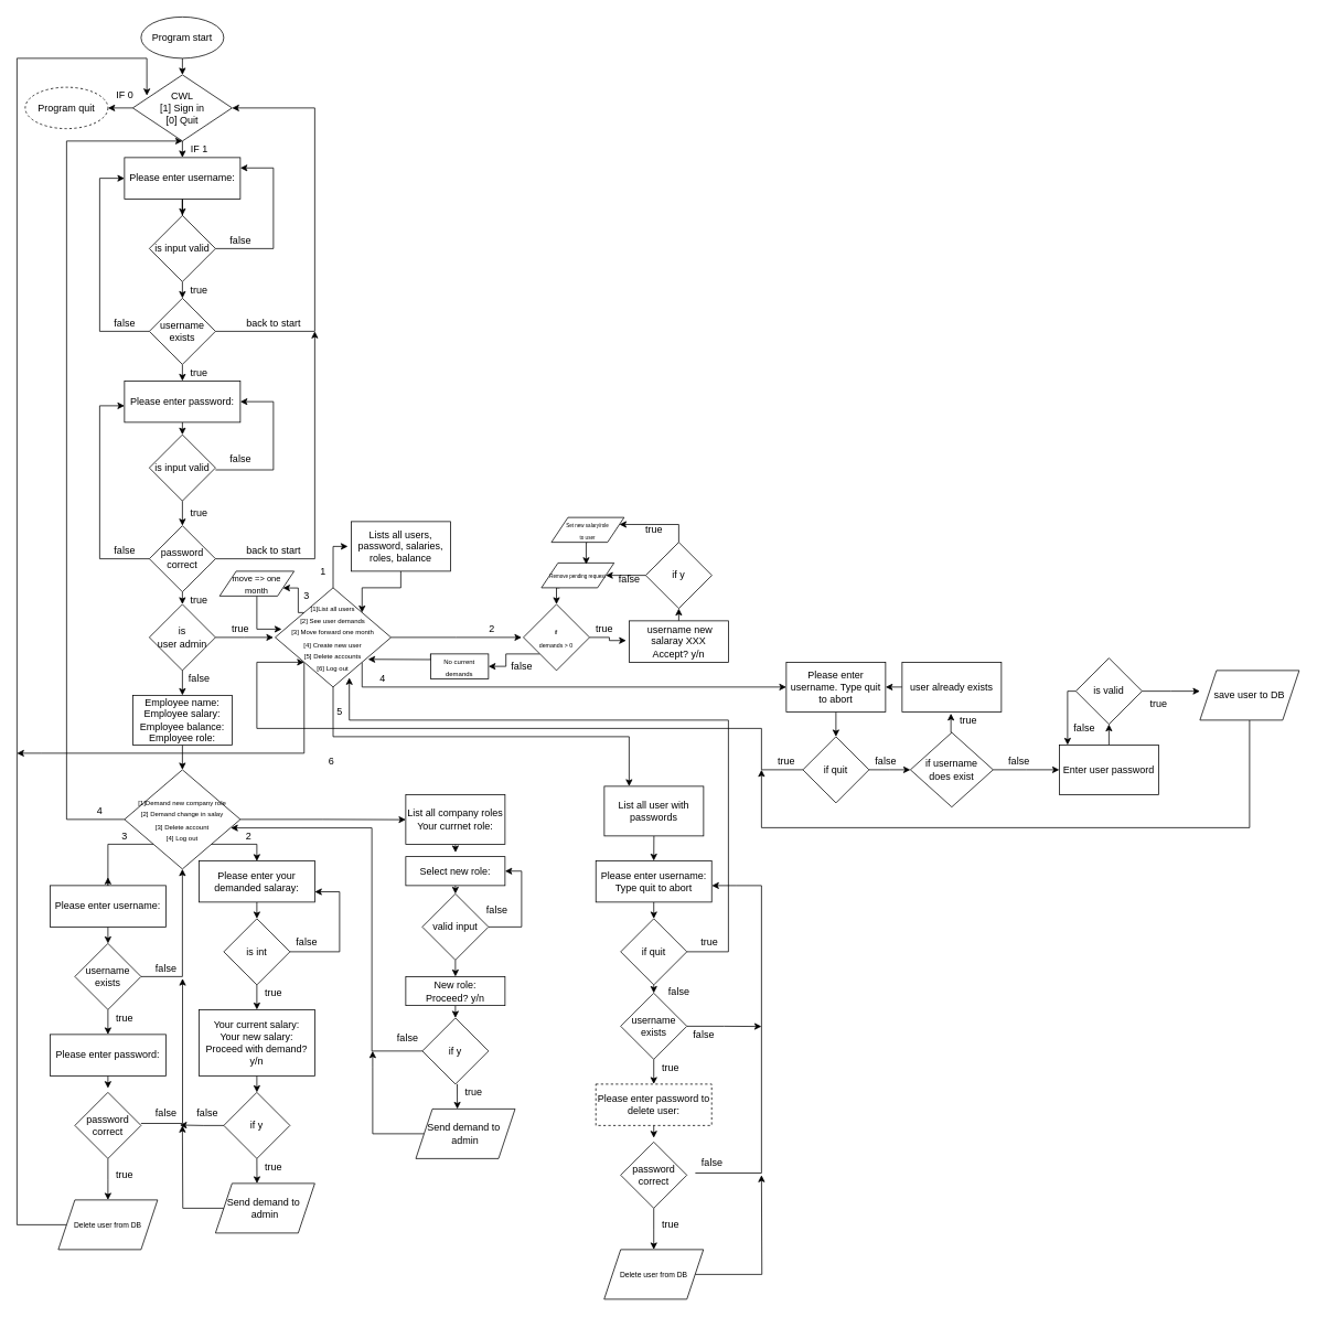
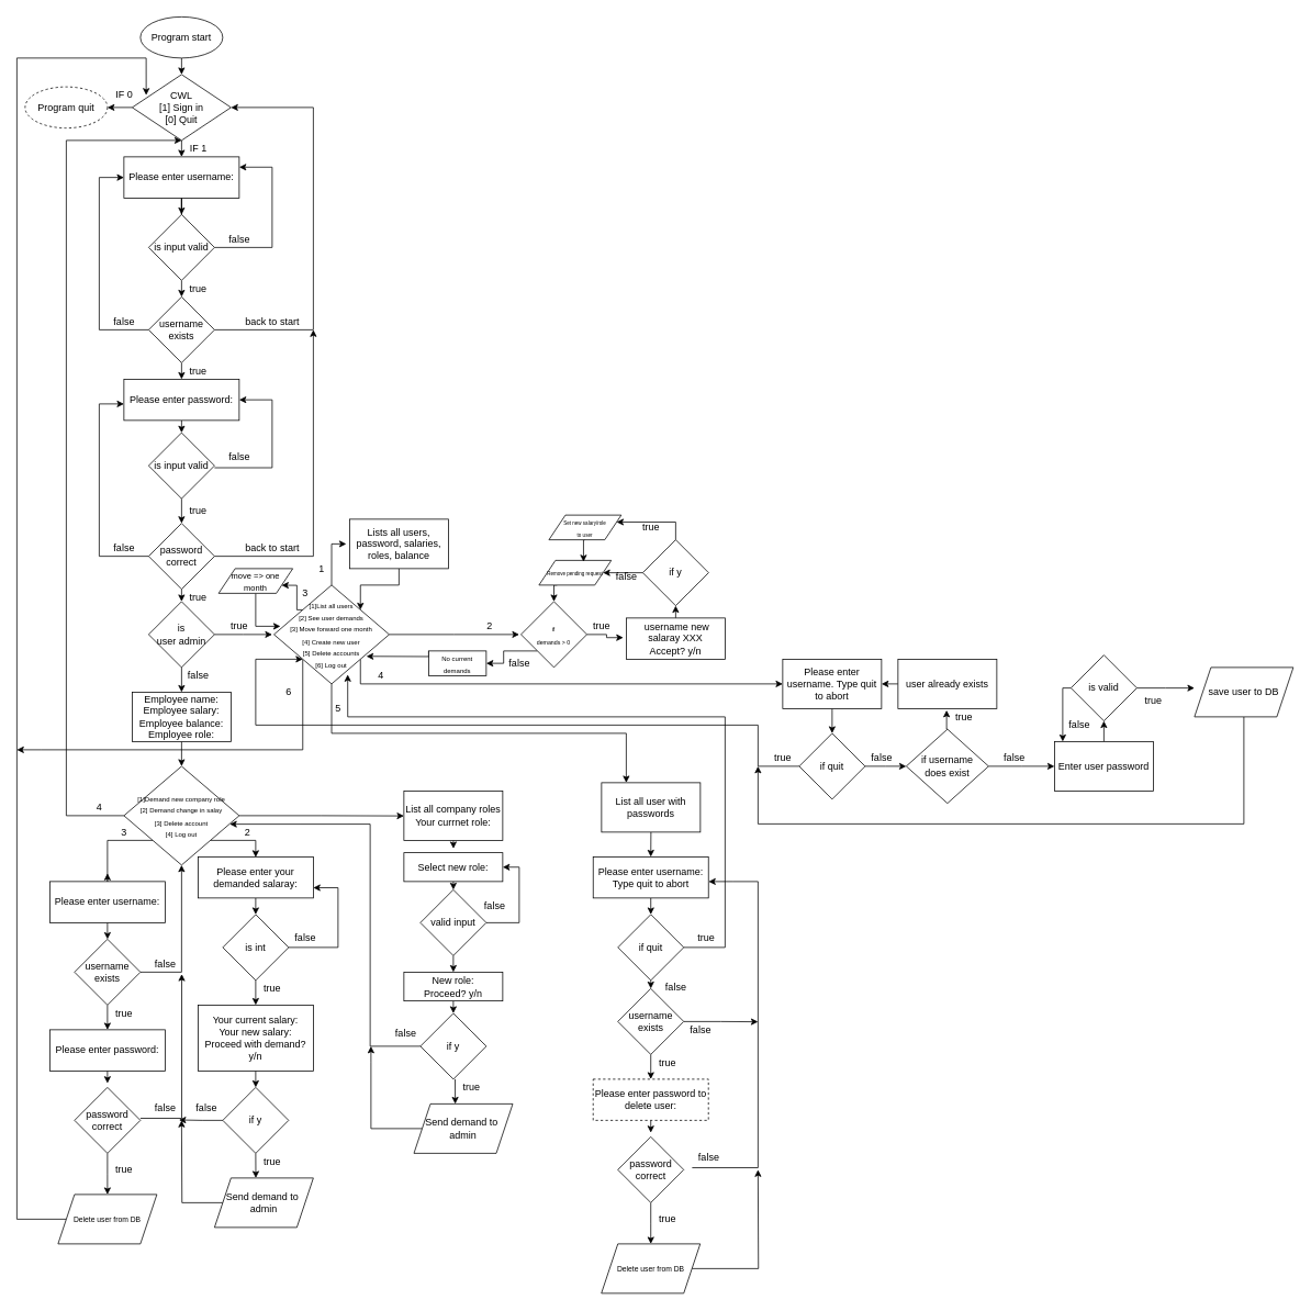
- <mxCell id="134" value="6" style="text;html=1;align=center;verticalAlign=middle;resizable=0;points=[];autosize=1;strokeColor=none;fillColor=none;" parent="1" vertex="1"><mxGeometry x="390" y="910" width="20" height="20" as="geometry" /></mxCell>
+ <mxCell id="134" value="6" style="text;html=1;align=center;verticalAlign=middle;resizable=0;points=[];autosize=1;strokeColor=none;fillColor=none;" parent="1" vertex="1"><mxGeometry x="340" y="830" width="20" height="20" as="geometry" /></mxCell>
